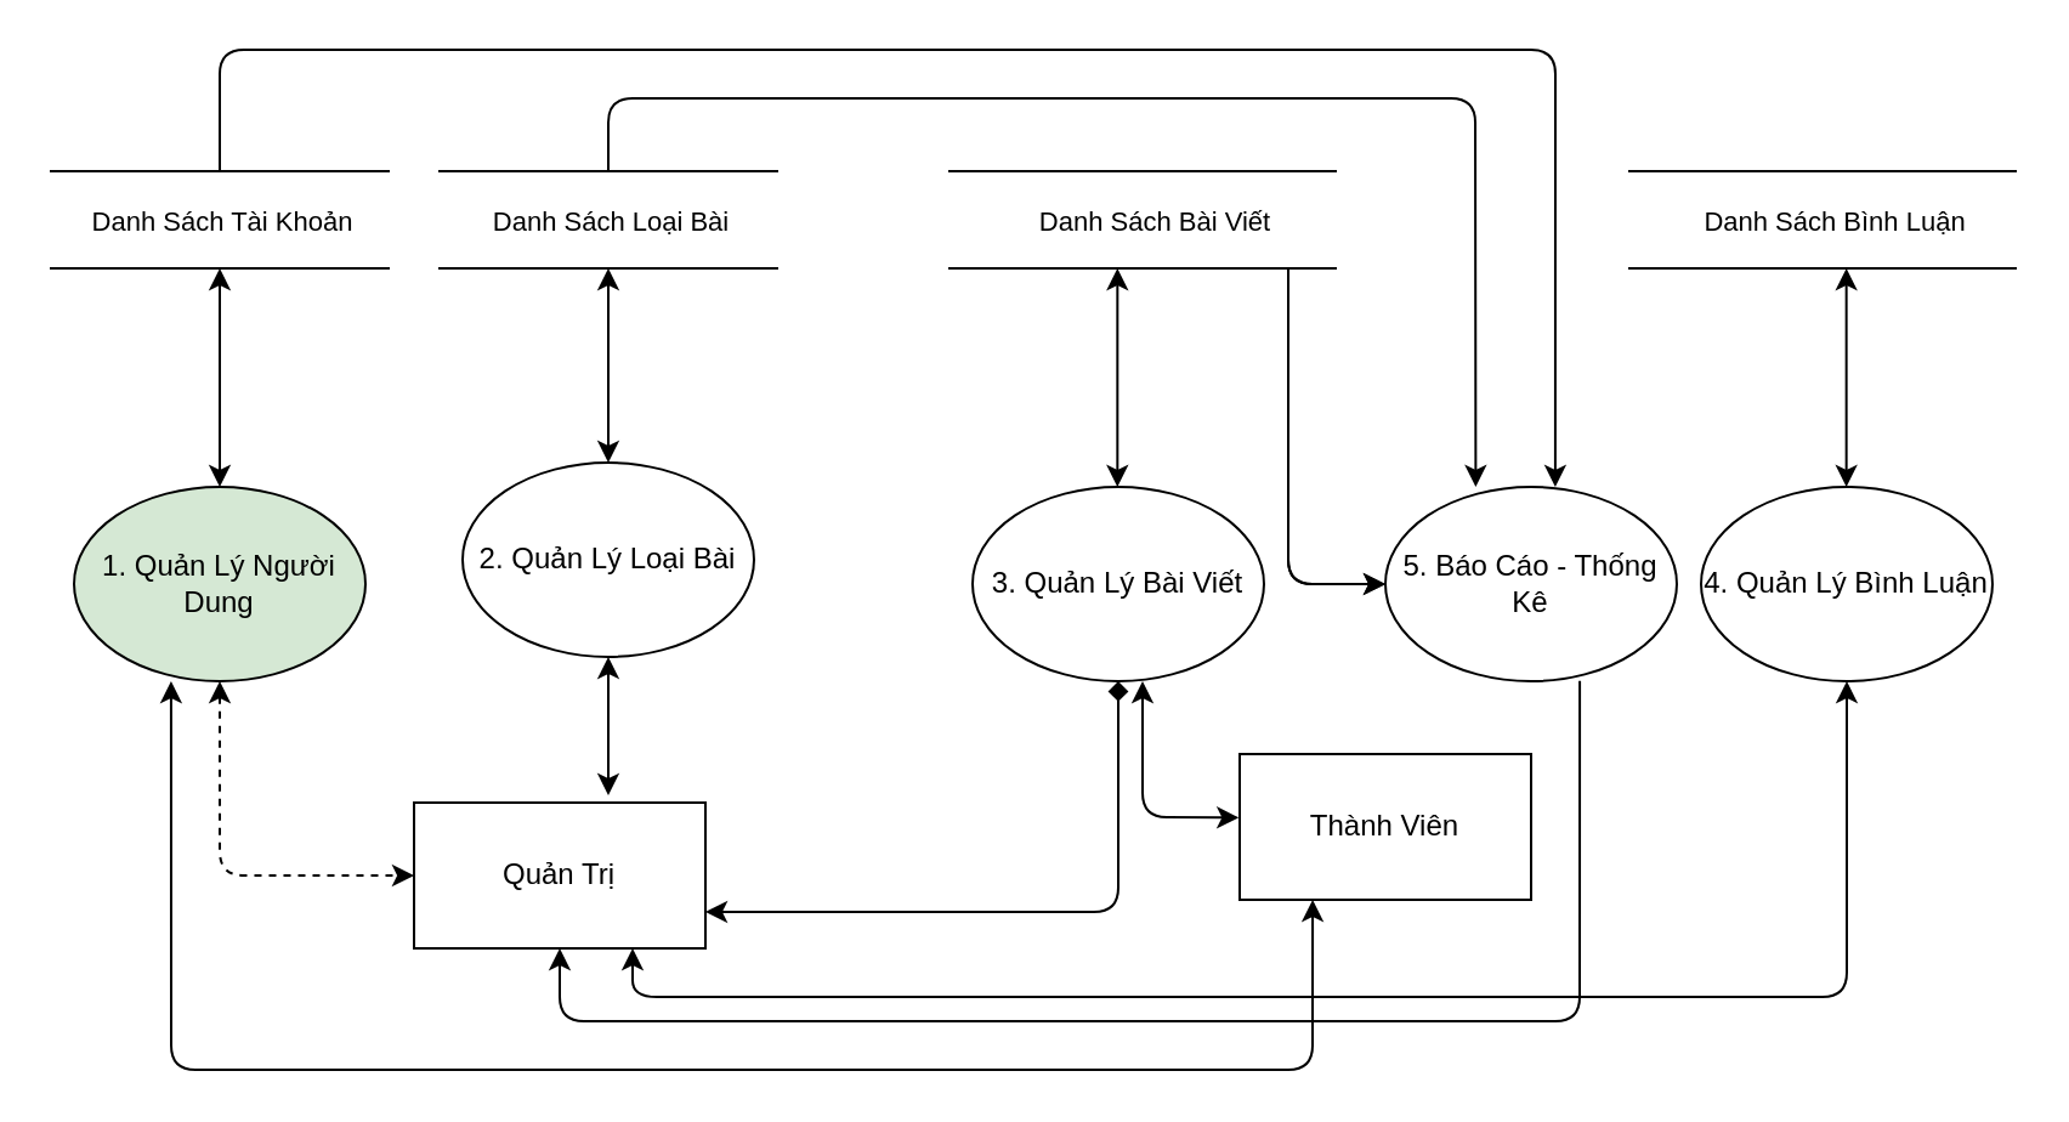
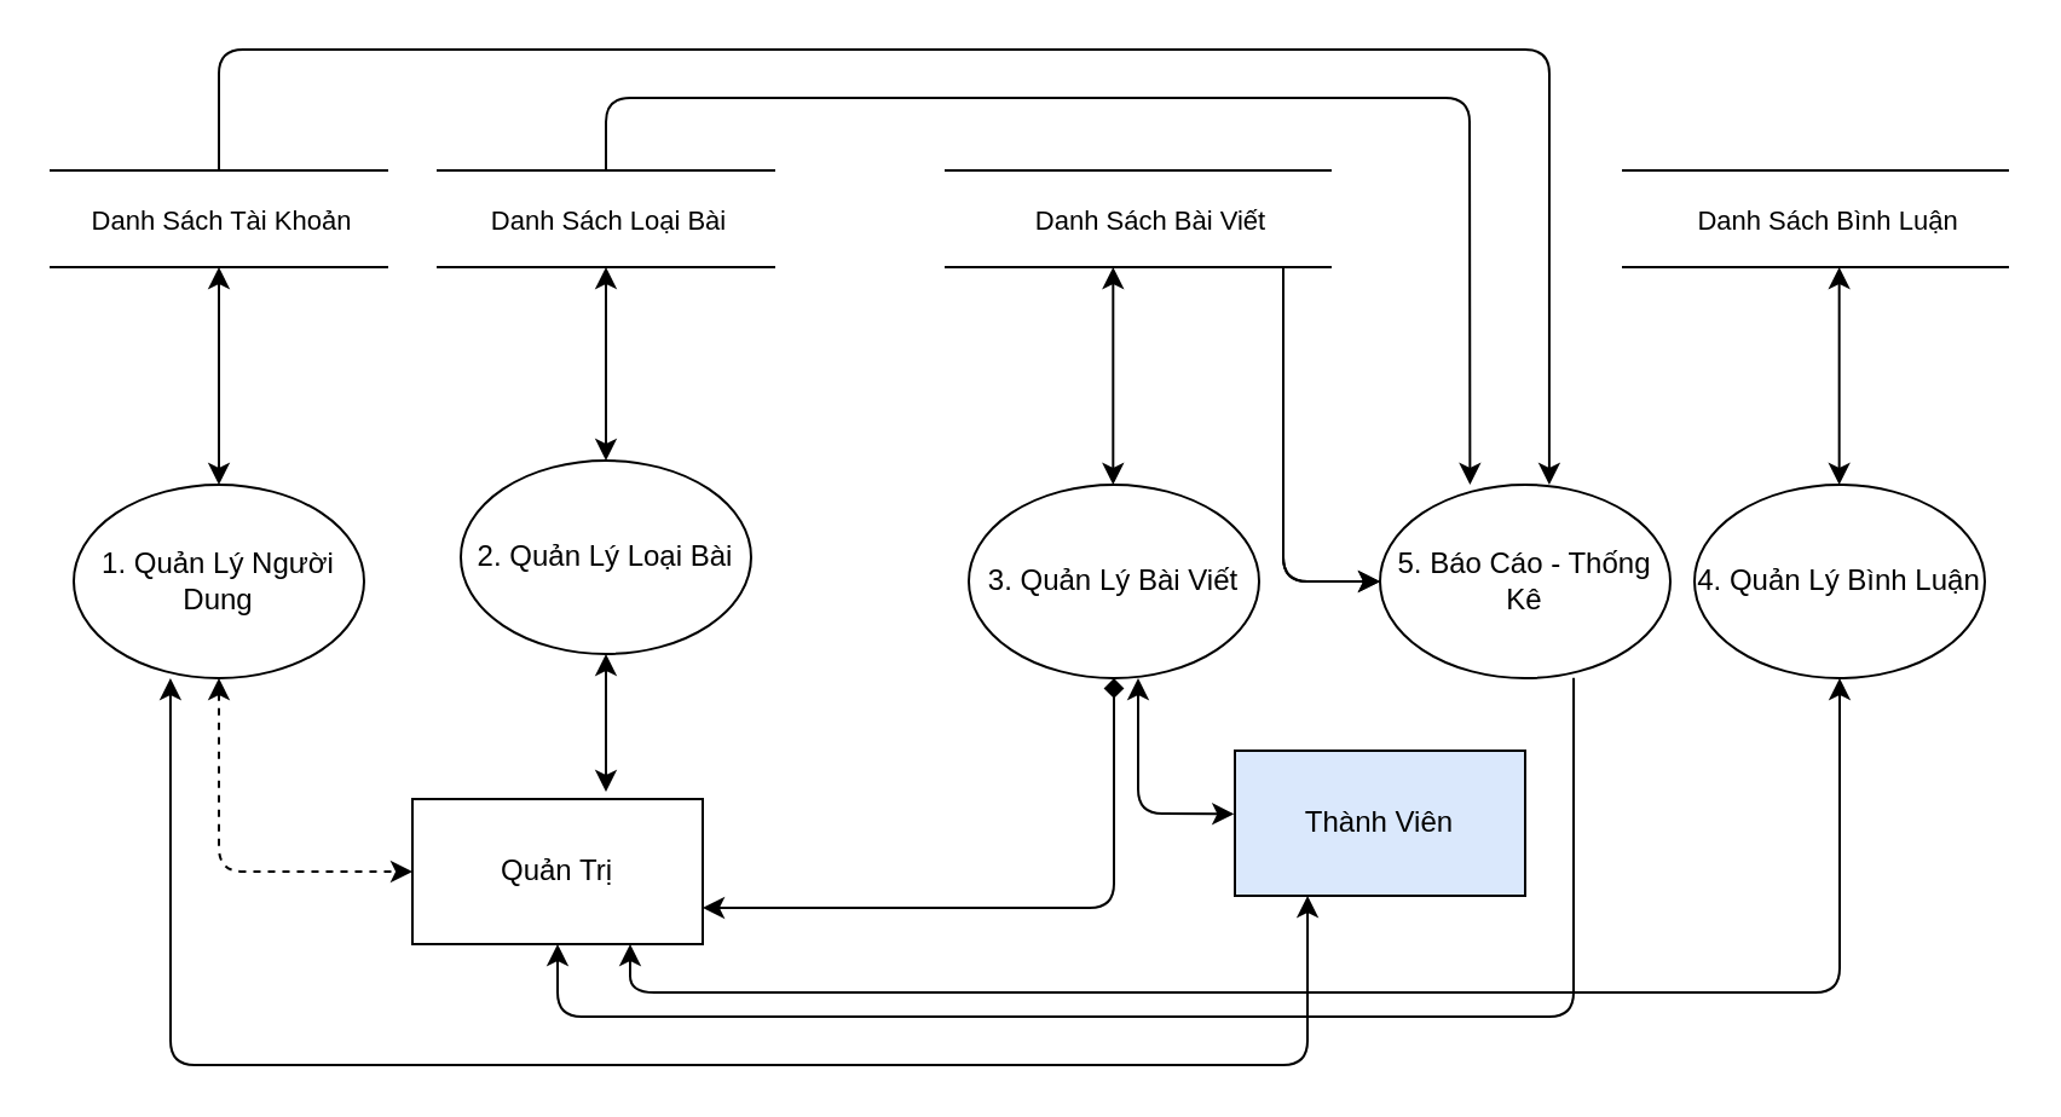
- <mxCell id="2" value="1. Quản Lý Người Dung" style="ellipse;whiteSpace=wrap;html=1;fillColor=#d5e8d4;" parent="1" vertex="1"><mxGeometry x="30" y="200" width="120" height="80" as="geometry" /></mxCell>
+ <mxCell id="2" value="1. Quản Lý Người Dung" style="ellipse;whiteSpace=wrap;html=1;" parent="1" vertex="1"><mxGeometry x="30" y="200" width="120" height="80" as="geometry" /></mxCell>
- <mxCell id="15" value="Thành Viên" style="rounded=0;whiteSpace=wrap;html=1;" parent="1" vertex="1"><mxGeometry x="510" y="310" width="120" height="60" as="geometry" /></mxCell>
+ <mxCell id="15" value="Thành Viên" style="rounded=0;whiteSpace=wrap;html=1;fillColor=#dae8fc;" parent="1" vertex="1"><mxGeometry x="510" y="310" width="120" height="60" as="geometry" /></mxCell>
